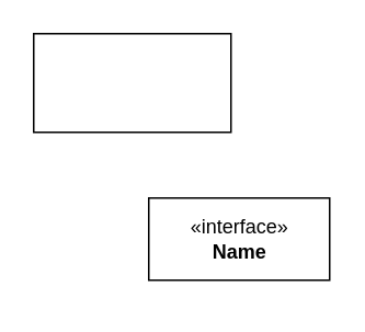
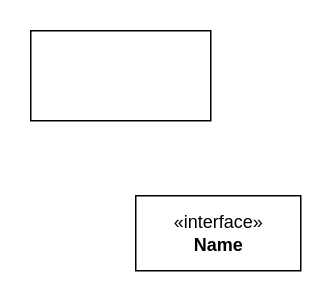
- <mxCell id="3" value="&amp;laquo;interface&amp;raquo;&lt;br&gt;&lt;b&gt;Name&lt;/b&gt;" style="html=1;" parent="1" vertex="1"><mxGeometry x="90" y="120" width="110" height="50" as="geometry" /></mxCell>
+ <mxCell id="3" value="&amp;laquo;interface&amp;raquo;&lt;br&gt;&lt;b&gt;Name&lt;/b&gt;" style="html=1;" parent="1" vertex="1"><mxGeometry x="90" y="130" width="110" height="50" as="geometry" /></mxCell>
